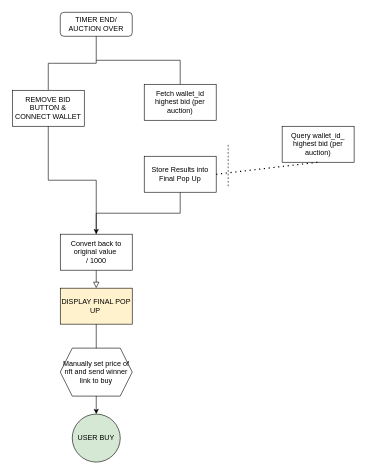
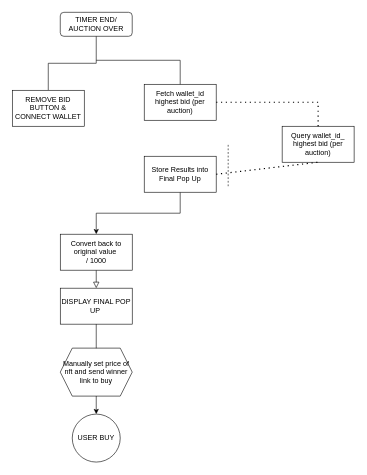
+ <mxCell id="13" value="" style="endArrow=none;dashed=1;html=1;dashPattern=1 3;strokeWidth=2;rounded=0;entryX=0.5;entryY=0;entryDx=0;entryDy=0;exitX=1;exitY=0.5;exitDx=0;exitDy=0;" edge="1" parent="1" source="8" target="4"><mxGeometry width="50" height="50" relative="1" as="geometry"><mxPoint x="400" y="200" as="sourcePoint" /><mxPoint x="530" y="140" as="targetPoint" /><Array as="points"><mxPoint x="530" y="170" /></Array></mxGeometry></mxCell>
- <mxCell id="15" value="" style="rounded=0;html=1;jettySize=auto;orthogonalLoop=1;fontSize=11;endArrow=none;endFill=0;endSize=8;strokeWidth=1;shadow=0;labelBackgroundColor=none;edgeStyle=orthogonalEdgeStyle;startArrow=none;" edge="1" parent="1" source="11" target="16"><mxGeometry relative="1" as="geometry"><mxPoint x="110" y="170" as="sourcePoint" /><mxPoint x="160" y="480" as="targetPoint" /></mxGeometry></mxCell>
- <mxCell id="17" value="DISPLAY FINAL POP UP&amp;nbsp;" style="rounded=0;whiteSpace=wrap;html=1;fillColor=#fff2cc;" vertex="1" parent="1"><mxGeometry x="100" y="480" width="120" height="60" as="geometry" /></mxCell>
+ <mxCell id="17" value="DISPLAY FINAL POP UP&amp;nbsp;" style="rounded=0;whiteSpace=wrap;html=1;" vertex="1" parent="1"><mxGeometry x="100" y="480" width="120" height="60" as="geometry" /></mxCell>
- <mxCell id="14" value="USER BUY" style="ellipse;whiteSpace=wrap;html=1;aspect=fixed;fillColor=#d5e8d4;" vertex="1" parent="1"><mxGeometry x="120" y="690" width="80" height="80" as="geometry" /></mxCell>
+ <mxCell id="14" value="USER BUY" style="ellipse;whiteSpace=wrap;html=1;aspect=fixed;" vertex="1" parent="1"><mxGeometry x="120" y="690" width="80" height="80" as="geometry" /></mxCell>
